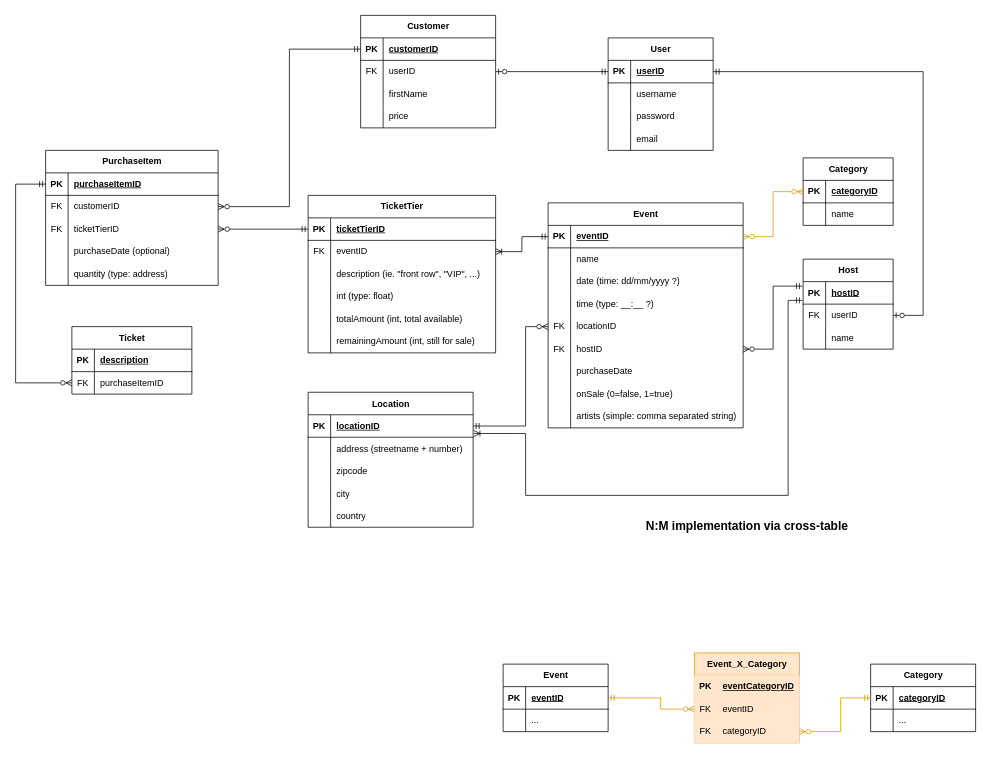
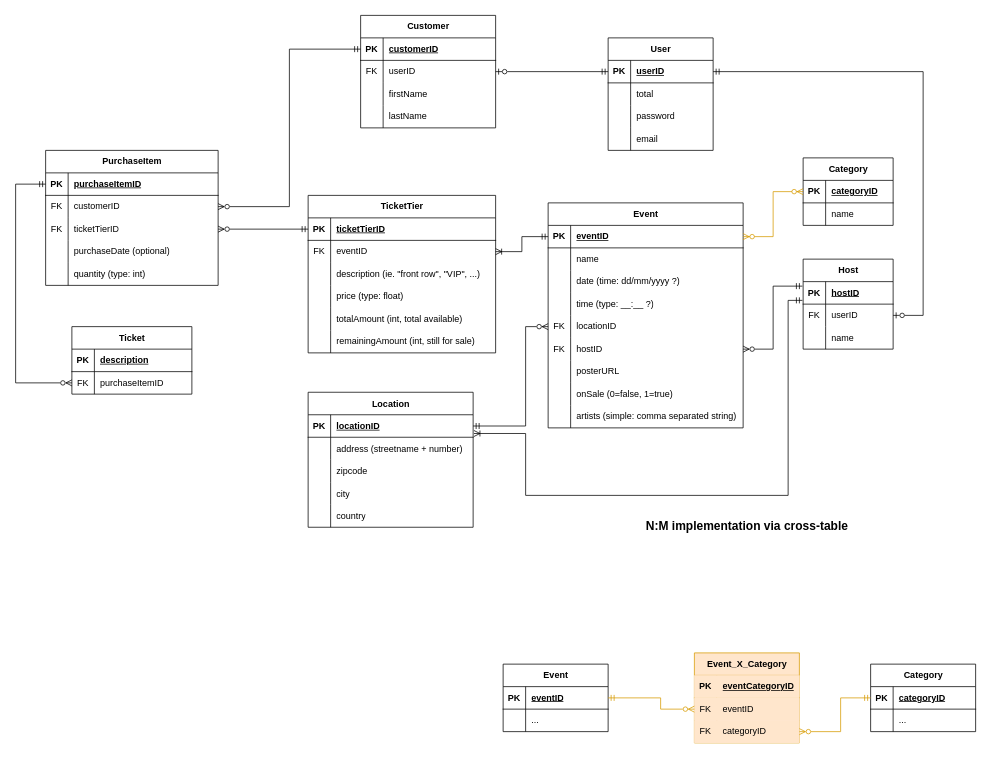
- <mxCell id="8" value="username" style="shape=partialRectangle;connectable=0;fillColor=none;top=0;left=0;bottom=0;right=0;align=left;spacingLeft=6;overflow=hidden;whiteSpace=wrap;html=1;" parent="6" vertex="1"><mxGeometry x="30" width="110" height="30" as="geometry"><mxRectangle width="110" height="30" as="alternateBounds" /></mxGeometry></mxCell>
+ <mxCell id="8" value="total" style="shape=partialRectangle;connectable=0;fillColor=none;top=0;left=0;bottom=0;right=0;align=left;spacingLeft=6;overflow=hidden;whiteSpace=wrap;html=1;" parent="6" vertex="1"><mxGeometry x="30" width="110" height="30" as="geometry"><mxRectangle width="110" height="30" as="alternateBounds" /></mxGeometry></mxCell>
- <mxCell id="120" value="price" style="shape=partialRectangle;connectable=0;fillColor=none;top=0;left=0;bottom=0;right=0;align=left;spacingLeft=6;overflow=hidden;whiteSpace=wrap;html=1;" parent="118" vertex="1"><mxGeometry x="30" width="150" height="30" as="geometry"><mxRectangle width="150" height="30" as="alternateBounds" /></mxGeometry></mxCell>
+ <mxCell id="120" value="lastName" style="shape=partialRectangle;connectable=0;fillColor=none;top=0;left=0;bottom=0;right=0;align=left;spacingLeft=6;overflow=hidden;whiteSpace=wrap;html=1;" parent="118" vertex="1"><mxGeometry x="30" width="150" height="30" as="geometry"><mxRectangle width="150" height="30" as="alternateBounds" /></mxGeometry></mxCell>
- <mxCell id="105" value="quantity (type: address)" style="shape=partialRectangle;connectable=0;fillColor=none;top=0;left=0;bottom=0;right=0;align=left;spacingLeft=6;overflow=hidden;whiteSpace=wrap;html=1;" parent="103" vertex="1"><mxGeometry x="30" width="200" height="30" as="geometry"><mxRectangle width="200" height="30" as="alternateBounds" /></mxGeometry></mxCell>
+ <mxCell id="105" value="quantity (type: int)" style="shape=partialRectangle;connectable=0;fillColor=none;top=0;left=0;bottom=0;right=0;align=left;spacingLeft=6;overflow=hidden;whiteSpace=wrap;html=1;" parent="103" vertex="1"><mxGeometry x="30" width="200" height="30" as="geometry"><mxRectangle width="200" height="30" as="alternateBounds" /></mxGeometry></mxCell>
- <mxCell id="83" value="int (type: float)" style="shape=partialRectangle;connectable=0;fillColor=none;top=0;left=0;bottom=0;right=0;align=left;spacingLeft=6;overflow=hidden;whiteSpace=wrap;html=1;" parent="81" vertex="1"><mxGeometry x="30" width="220" height="30" as="geometry"><mxRectangle width="220" height="30" as="alternateBounds" /></mxGeometry></mxCell>
+ <mxCell id="83" value="price (type: float)" style="shape=partialRectangle;connectable=0;fillColor=none;top=0;left=0;bottom=0;right=0;align=left;spacingLeft=6;overflow=hidden;whiteSpace=wrap;html=1;" parent="81" vertex="1"><mxGeometry x="30" width="220" height="30" as="geometry"><mxRectangle width="220" height="30" as="alternateBounds" /></mxGeometry></mxCell>
- <mxCell id="36" value="purchaseDate" style="shape=partialRectangle;connectable=0;fillColor=none;top=0;left=0;bottom=0;right=0;align=left;spacingLeft=6;overflow=hidden;whiteSpace=wrap;html=1;" parent="34" vertex="1"><mxGeometry x="30" width="230" height="30" as="geometry"><mxRectangle width="230" height="30" as="alternateBounds" /></mxGeometry></mxCell>
+ <mxCell id="36" value="posterURL" style="shape=partialRectangle;connectable=0;fillColor=none;top=0;left=0;bottom=0;right=0;align=left;spacingLeft=6;overflow=hidden;whiteSpace=wrap;html=1;" parent="34" vertex="1"><mxGeometry x="30" width="230" height="30" as="geometry"><mxRectangle width="230" height="30" as="alternateBounds" /></mxGeometry></mxCell>
